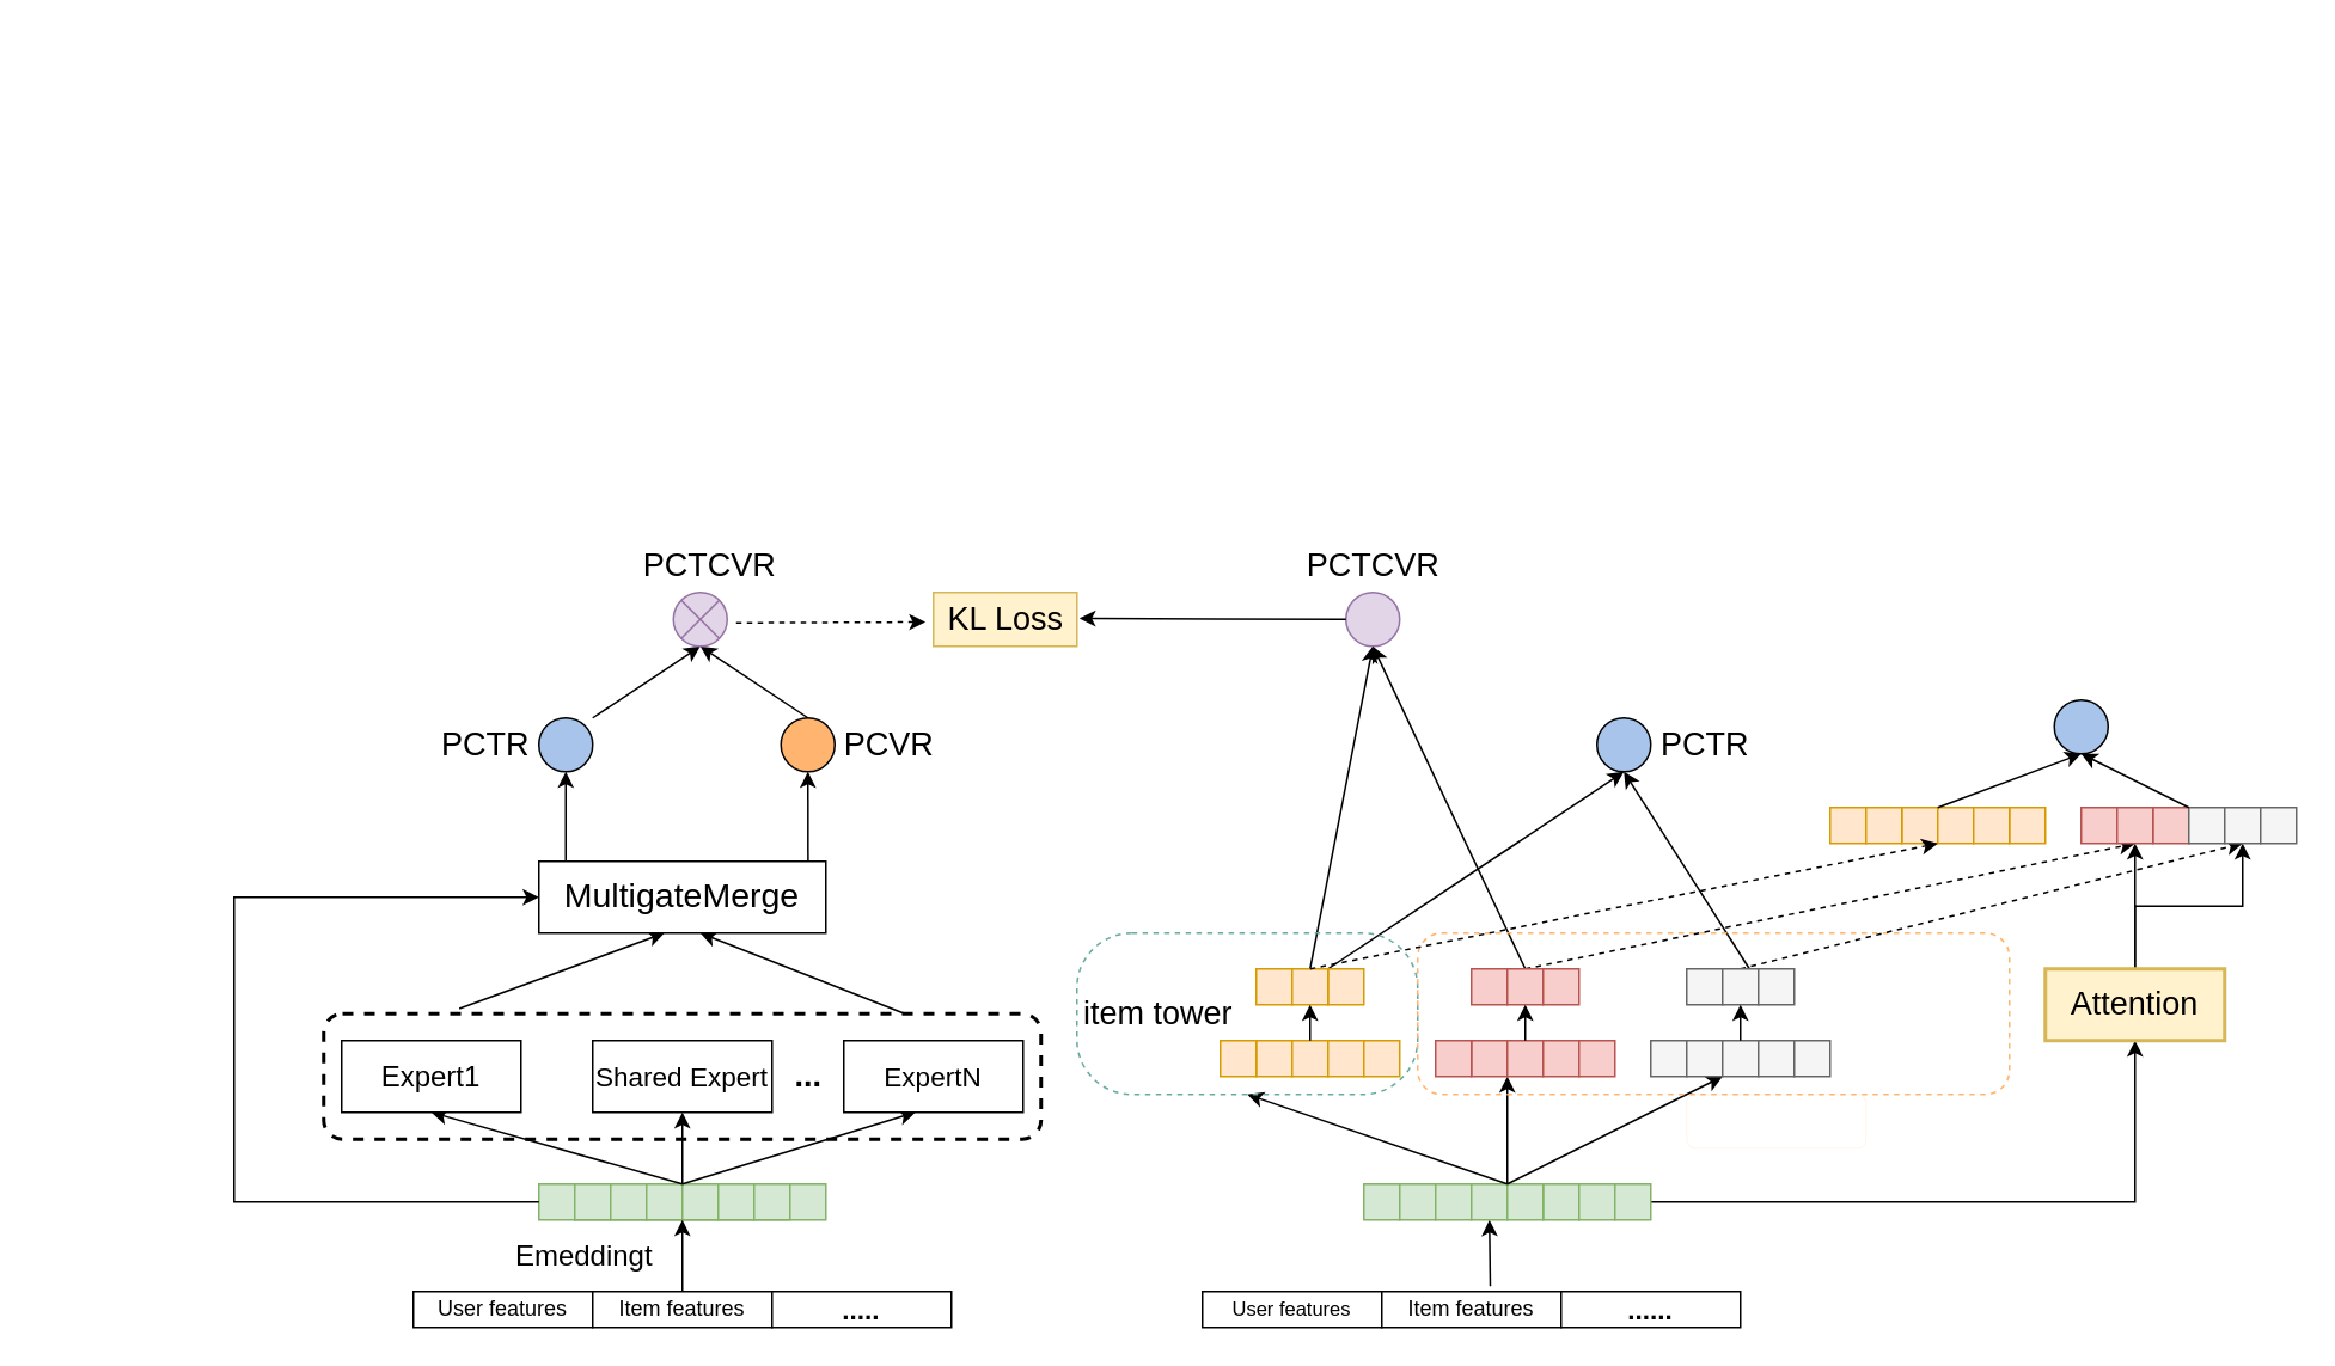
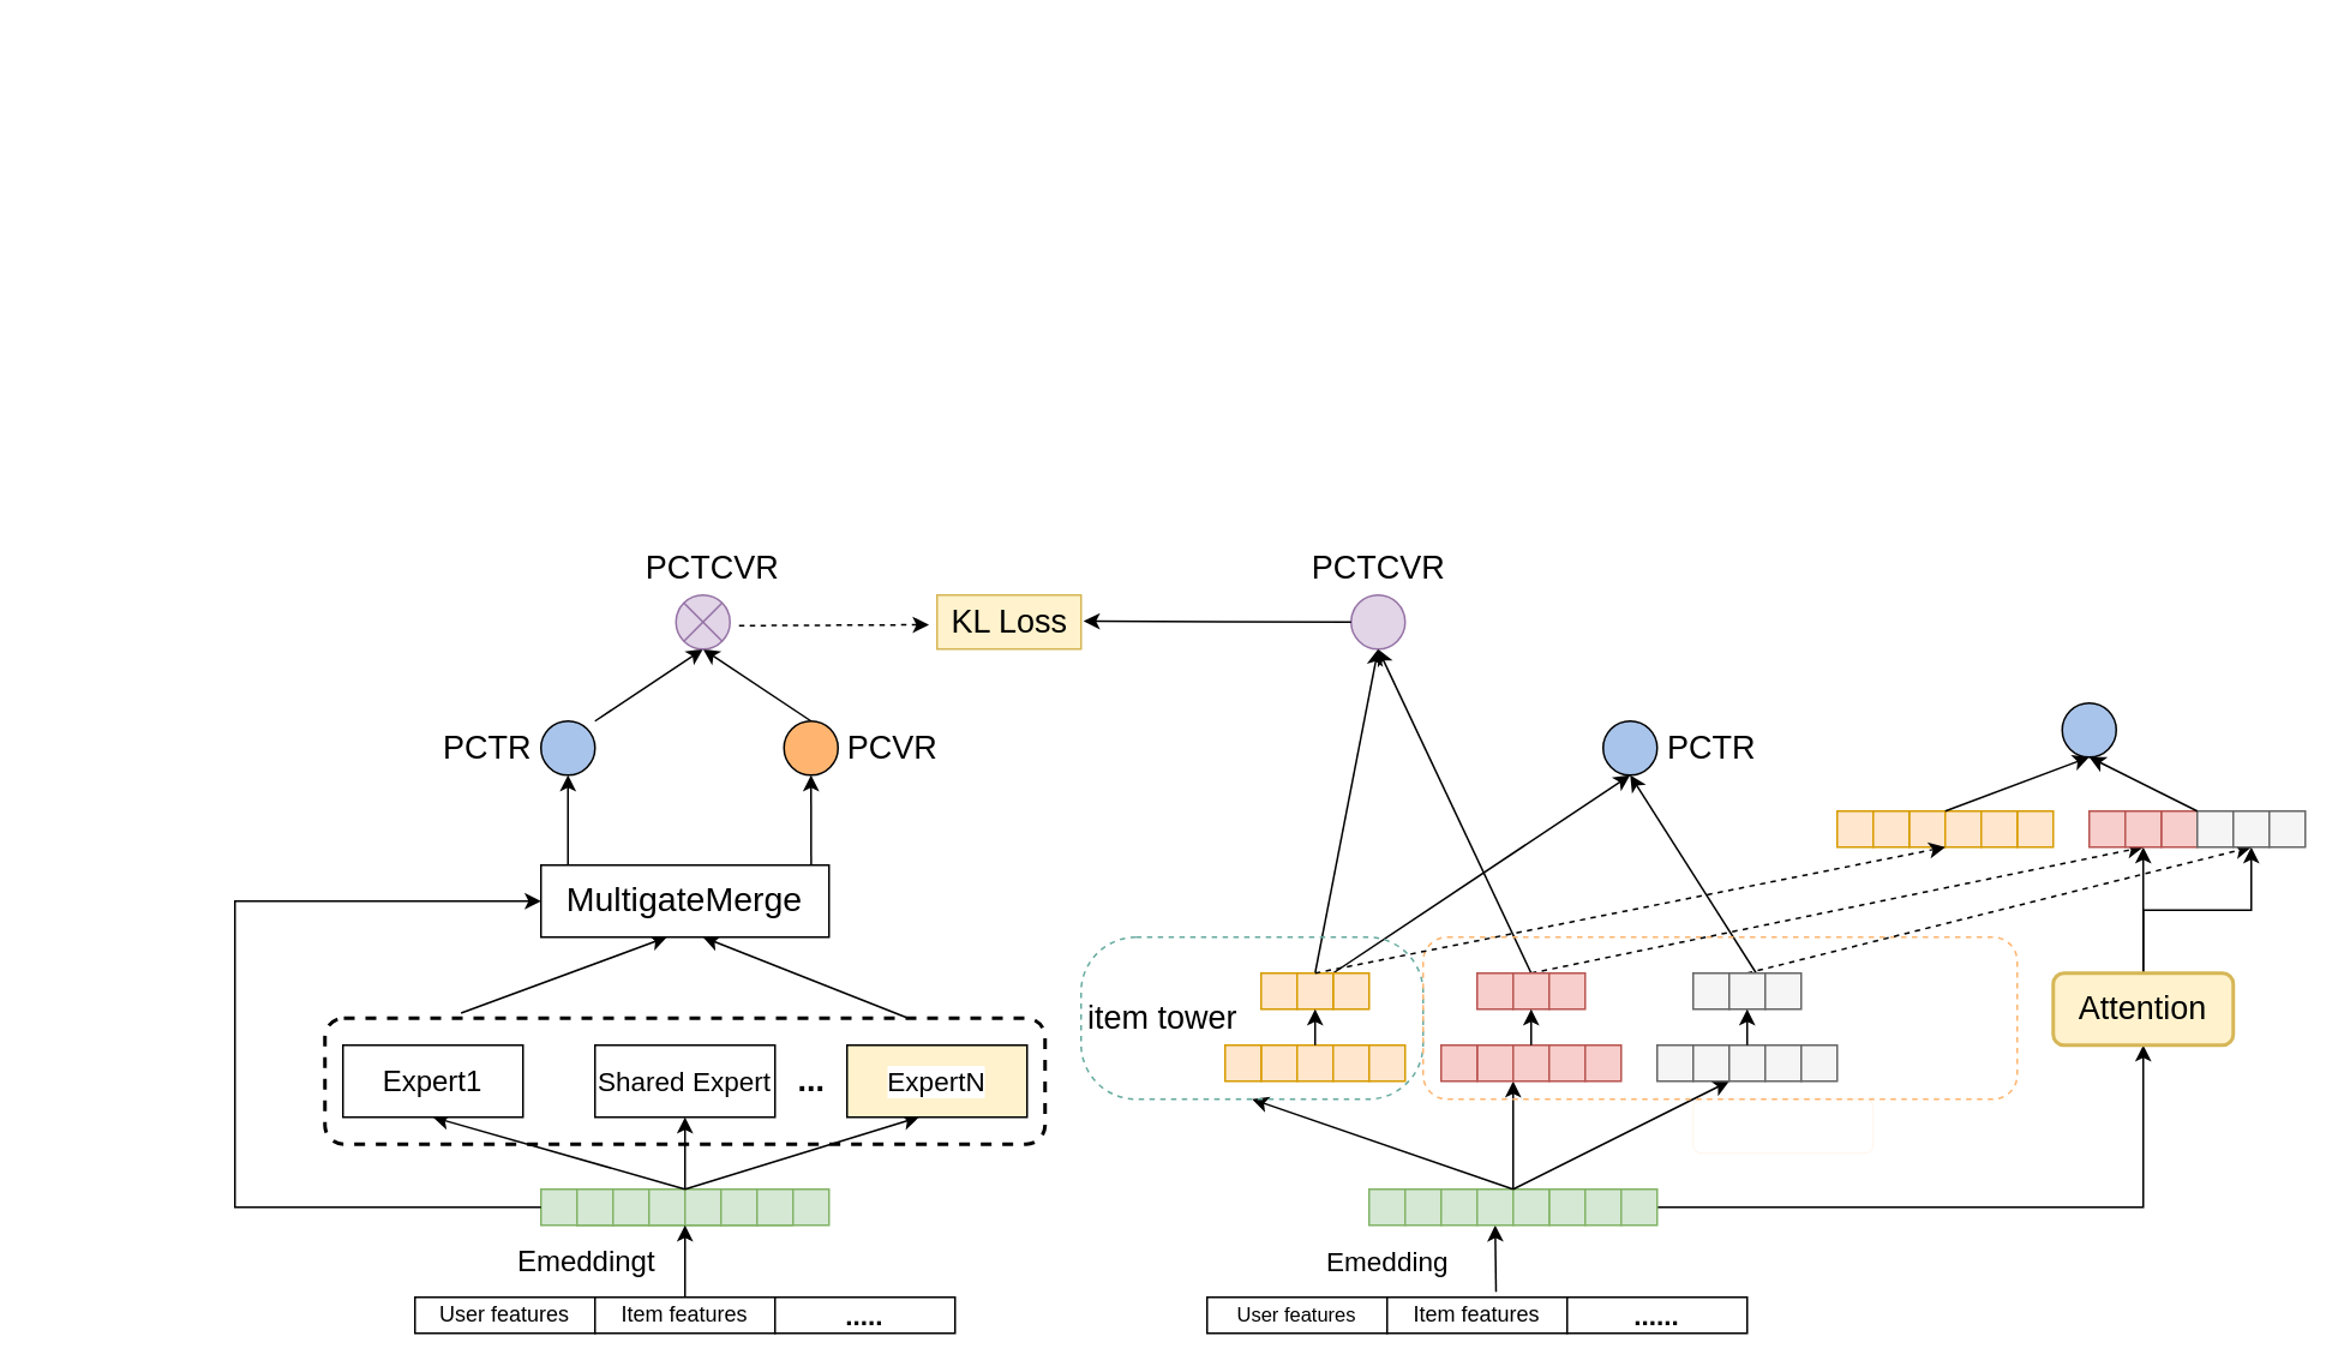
- <mxCell id="89" value="Attention" style="rounded=0;whiteSpace=wrap;html=1;labelBackgroundColor=none;sketch=0;fontSize=18;strokeColor=#d6b656;strokeWidth=2;fillColor=#fff2cc;" parent="1" vertex="1"><mxGeometry x="1140" y="540" width="100" height="40" as="geometry" /></mxCell>
+ <mxCell id="89" value="Attention" style="whiteSpace=wrap;html=1;labelBackgroundColor=none;sketch=0;fontSize=18;strokeColor=#d6b656;strokeWidth=2;fillColor=#fff2cc;rounded=1;" parent="1" vertex="1"><mxGeometry x="1140" y="540" width="100" height="40" as="geometry" /></mxCell>
- <mxCell id="17" value="ExpertN" style="rounded=0;whiteSpace=wrap;html=1;labelBackgroundColor=#FFFFFF;sketch=0;fontColor=#000000;strokeColor=#000000;fillColor=#FFFFFF;fontSize=15;" parent="1" vertex="1"><mxGeometry x="470" y="580" width="100" height="40" as="geometry" /></mxCell>
+ <mxCell id="17" value="ExpertN" style="rounded=0;whiteSpace=wrap;html=1;labelBackgroundColor=#FFFFFF;sketch=0;fontColor=#000000;strokeColor=#000000;fillColor=#fff2cc;fontSize=15;" parent="1" vertex="1"><mxGeometry x="470" y="580" width="100" height="40" as="geometry" /></mxCell>
+ <mxCell id="50" value="Emedding" style="text;html=1;align=center;verticalAlign=middle;resizable=0;points=[];autosize=1;strokeColor=none;fillColor=none;fontSize=15;fontColor=#000000;" parent="1" vertex="1"><mxGeometry x="730" y="690" width="80" height="20" as="geometry" /></mxCell>
